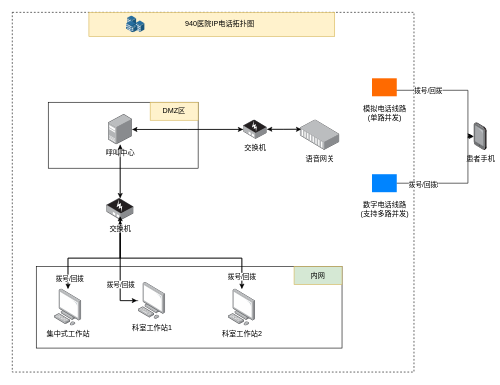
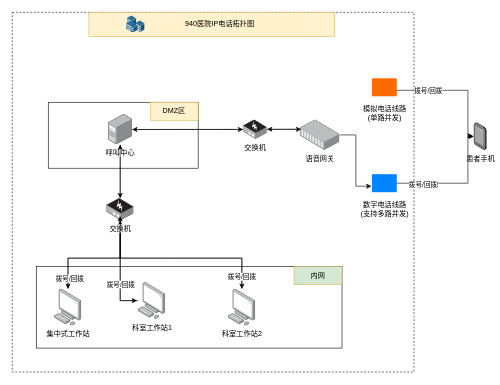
+ <mxCell id="36" style="edgeStyle=orthogonalEdgeStyle;rounded=0;orthogonalLoop=1;jettySize=auto;html=1;entryX=-0.024;entryY=0.667;entryDx=0;entryDy=0;entryPerimeter=0;" edge="1" parent="1" source="14" target="35"><mxGeometry relative="1" as="geometry" /></mxCell>
